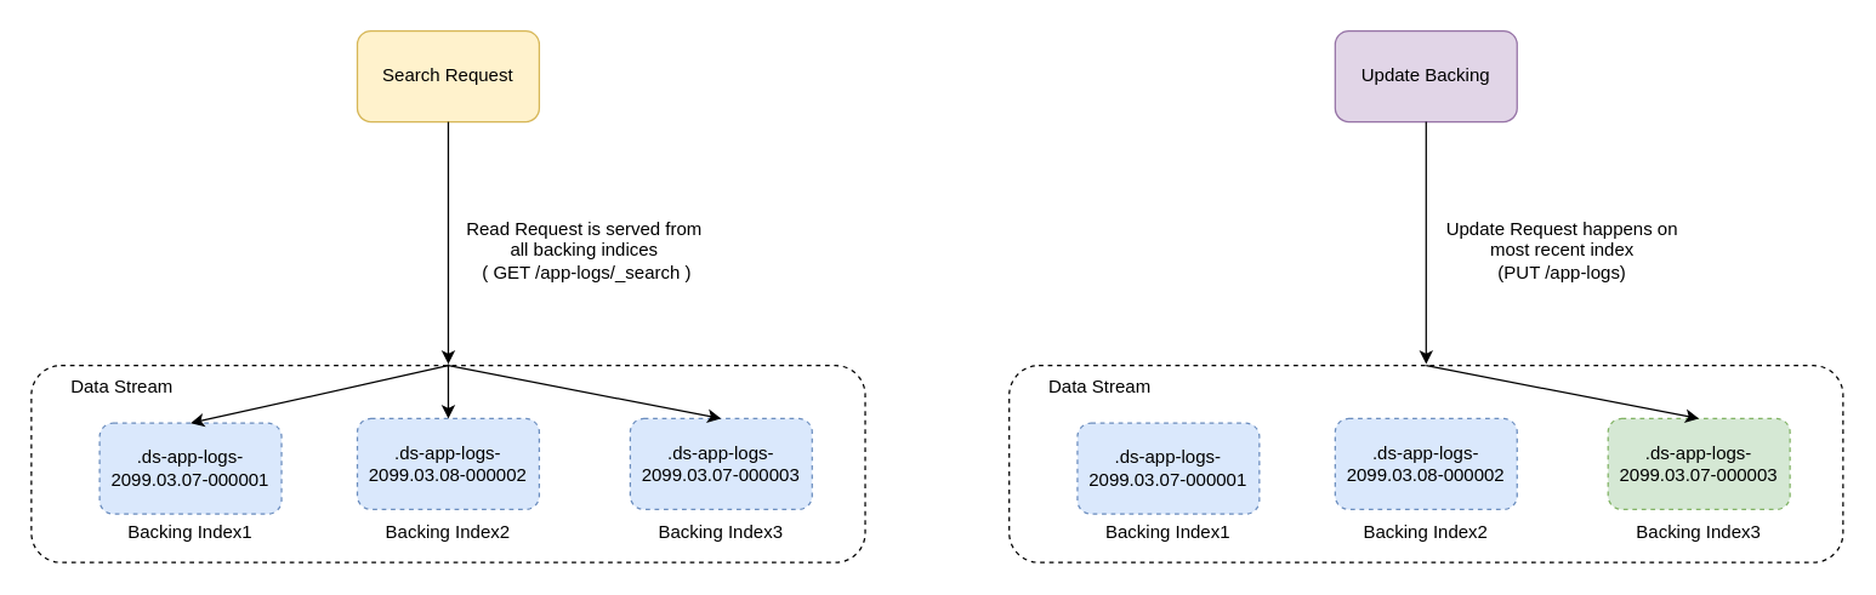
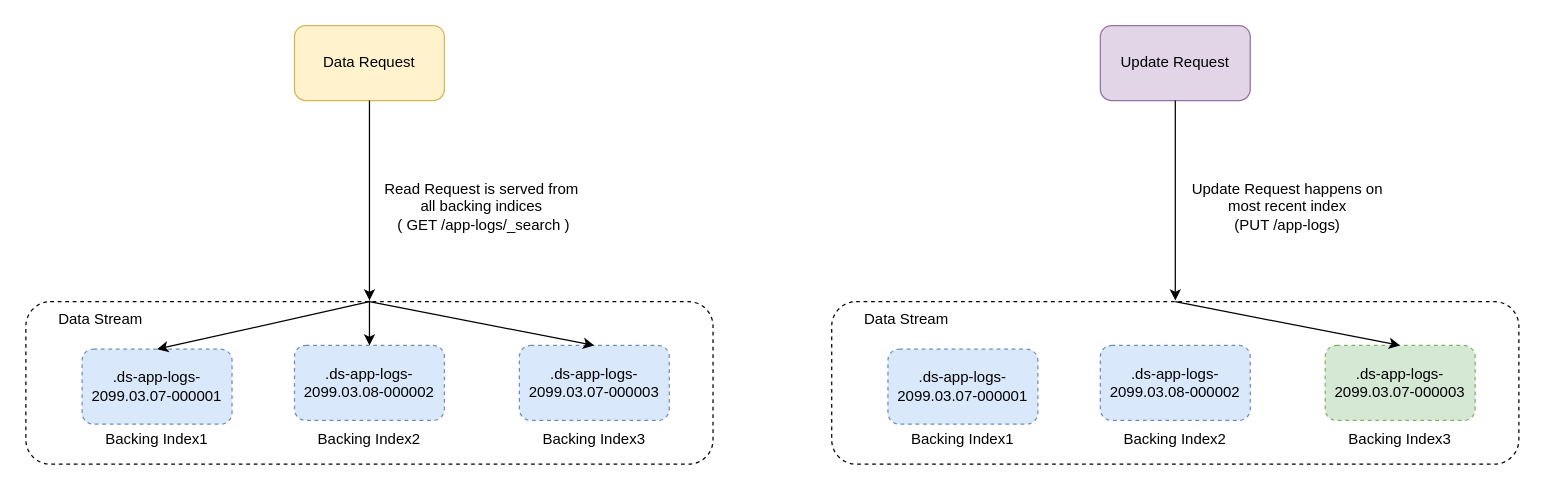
- <mxCell id="6" value="Search Request" style="rounded=1;whiteSpace=wrap;html=1;fillColor=#fff2cc;strokeColor=#d6b656;" vertex="1" parent="1"><mxGeometry x="235" y="20" width="120" height="60" as="geometry" /></mxCell>
+ <mxCell id="6" value="Data Request" style="rounded=1;whiteSpace=wrap;html=1;fillColor=#fff2cc;strokeColor=#d6b656;" vertex="1" parent="1"><mxGeometry x="235" y="20" width="120" height="60" as="geometry" /></mxCell>
- <mxCell id="20" value="Update Backing" style="rounded=1;whiteSpace=wrap;html=1;fillColor=#e1d5e7;strokeColor=#9673a6;" vertex="1" parent="1"><mxGeometry x="880" y="20" width="120" height="60" as="geometry" /></mxCell>
+ <mxCell id="20" value="Update Request" style="rounded=1;whiteSpace=wrap;html=1;fillColor=#e1d5e7;strokeColor=#9673a6;" vertex="1" parent="1"><mxGeometry x="880" y="20" width="120" height="60" as="geometry" /></mxCell>
